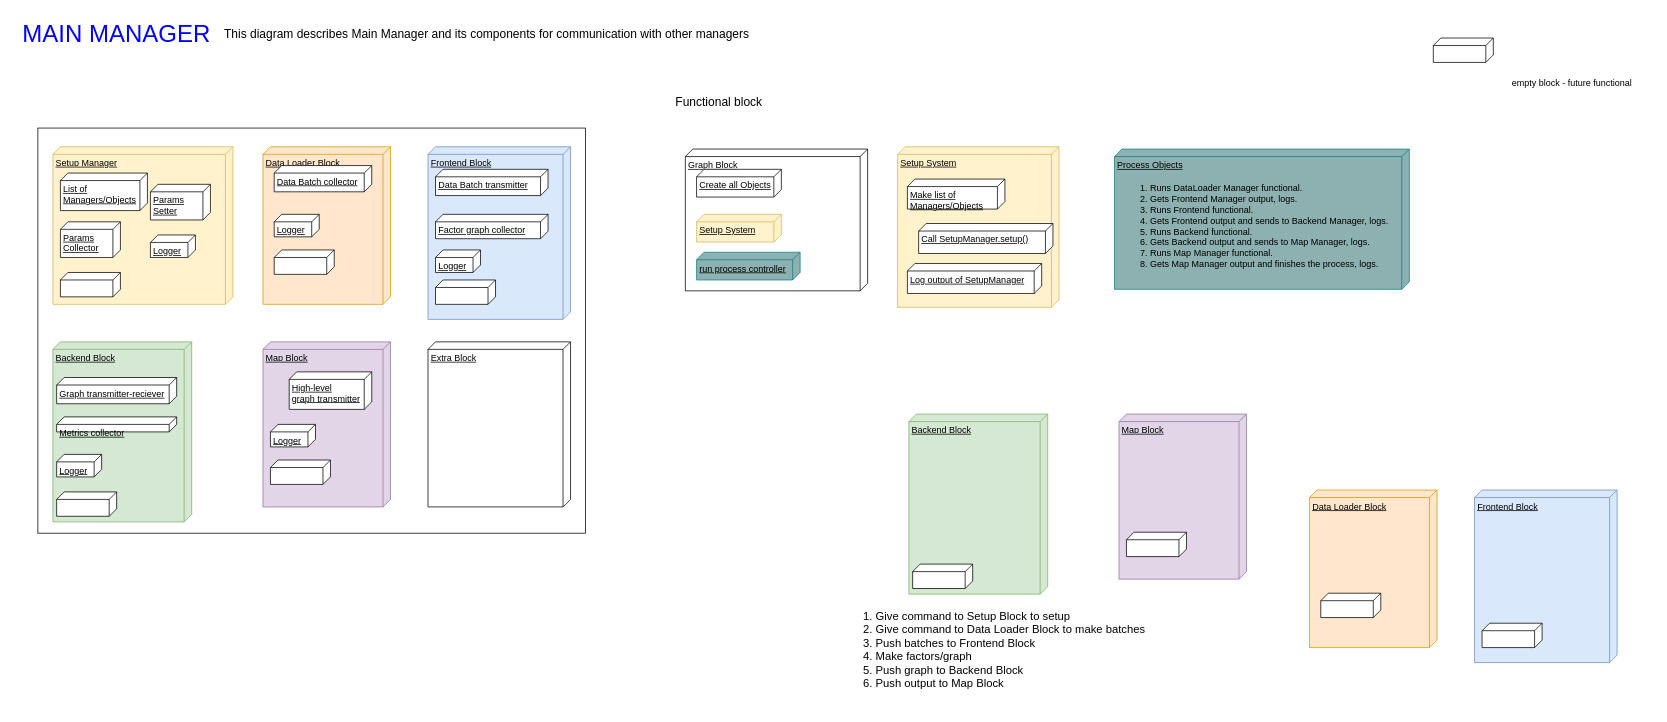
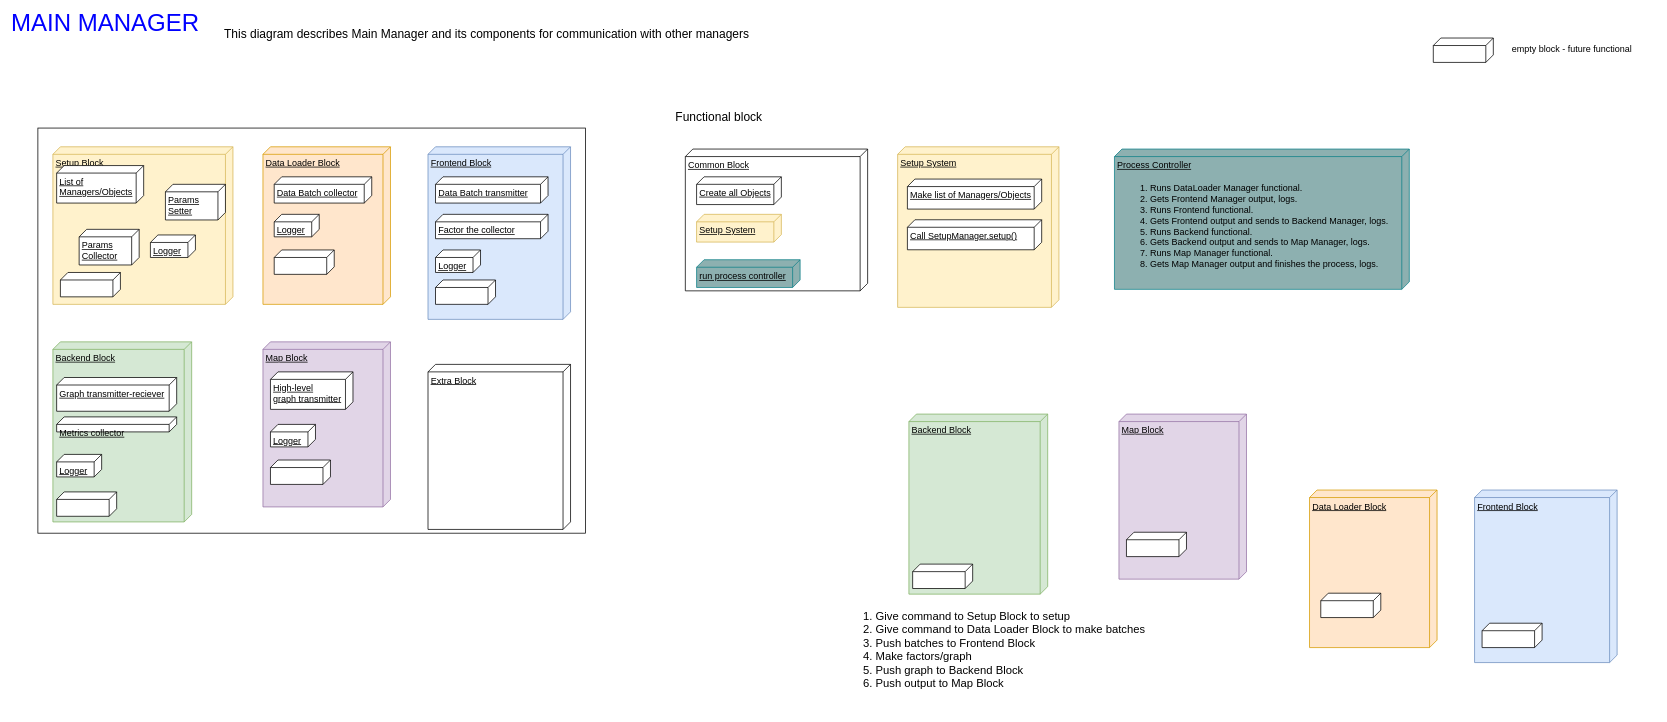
- <mxCell id="23" value="&lt;font color=&quot;#0000ff&quot; style=&quot;font-size: 32px;&quot;&gt;MAIN MANAGER&lt;/font&gt;" style="text;html=1;strokeColor=none;fillColor=none;align=center;verticalAlign=middle;whiteSpace=wrap;rounded=0;" parent="1" vertex="1"><mxGeometry x="20" width="270" height="50" as="geometry" y="20" /></mxCell>
+ <mxCell id="23" value="&lt;font color=&quot;#0000ff&quot; style=&quot;font-size: 32px;&quot;&gt;MAIN MANAGER&lt;/font&gt;" style="text;html=1;strokeColor=none;fillColor=none;align=center;verticalAlign=middle;whiteSpace=wrap;rounded=0;" parent="1" vertex="1"><mxGeometry x="5" y="5" width="270" height="50" as="geometry" /></mxCell>
- <mxCell id="31" value="empty block - future functional" style="text;html=1;strokeColor=none;fillColor=none;align=center;verticalAlign=middle;whiteSpace=wrap;rounded=0;" parent="1" vertex="1"><mxGeometry x="1990" y="95" width="210" height="30" as="geometry" /></mxCell>
+ <mxCell id="31" value="empty block - future functional" style="text;html=1;strokeColor=none;fillColor=none;align=center;verticalAlign=middle;whiteSpace=wrap;rounded=0;" parent="1" vertex="1"><mxGeometry x="1990" y="50" width="210" height="30" as="geometry" /></mxCell>
- <mxCell id="43" value="&lt;font style=&quot;font-size: 16px;&quot;&gt;Functional block&lt;/font&gt;" style="text;html=1;strokeColor=none;fillColor=none;align=center;verticalAlign=middle;whiteSpace=wrap;rounded=0;" parent="1" vertex="1"><mxGeometry x="893" y="120" width="130" height="30" as="geometry" /></mxCell>
+ <mxCell id="43" value="&lt;font style=&quot;font-size: 16px;&quot;&gt;Functional block&lt;/font&gt;" style="text;html=1;strokeColor=none;fillColor=none;align=center;verticalAlign=middle;whiteSpace=wrap;rounded=0;" parent="1" vertex="1"><mxGeometry x="893" y="140" width="130" height="30" as="geometry" /></mxCell>
- <mxCell id="3" value="Setup Manager" style="verticalAlign=top;align=left;spacingTop=8;spacingLeft=2;spacingRight=12;shape=cube;size=10;direction=south;fontStyle=4;html=1;whiteSpace=wrap;fillColor=#fff2cc;strokeColor=#d6b656;" parent="1" vertex="1"><mxGeometry x="70" y="195" width="240" height="210" as="geometry" /></mxCell>
+ <mxCell id="3" value="Setup Block" style="verticalAlign=top;align=left;spacingTop=8;spacingLeft=2;spacingRight=12;shape=cube;size=10;direction=south;fontStyle=4;html=1;whiteSpace=wrap;fillColor=#fff2cc;strokeColor=#d6b656;" parent="1" vertex="1"><mxGeometry x="70" y="195" width="240" height="210" as="geometry" /></mxCell>
- <mxCell id="37" value="Graph Block" style="verticalAlign=top;align=left;spacingTop=8;spacingLeft=2;spacingRight=12;shape=cube;size=10;direction=south;fontStyle=4;html=1;whiteSpace=wrap;" parent="1" vertex="1"><mxGeometry x="913" y="198" width="243" height="189" as="geometry" /></mxCell>
+ <mxCell id="37" value="Common Block" style="verticalAlign=top;align=left;spacingTop=8;spacingLeft=2;spacingRight=12;shape=cube;size=10;direction=south;fontStyle=4;html=1;whiteSpace=wrap;" parent="1" vertex="1"><mxGeometry x="913" y="198" width="243" height="189" as="geometry" /></mxCell>
- <mxCell id="50" value="Process Objects" style="verticalAlign=top;align=left;spacingTop=8;spacingLeft=2;spacingRight=12;shape=cube;size=10;direction=south;fontStyle=4;html=1;whiteSpace=wrap;fillColor=#8DB0B0;strokeColor=#0e8088;" vertex="1" parent="1"><mxGeometry x="1485" y="198" width="393" height="187" as="geometry" /></mxCell>
+ <mxCell id="50" value="Process Controller" style="verticalAlign=top;align=left;spacingTop=8;spacingLeft=2;spacingRight=12;shape=cube;size=10;direction=south;fontStyle=4;html=1;whiteSpace=wrap;fillColor=#8DB0B0;strokeColor=#0e8088;" vertex="1" parent="1"><mxGeometry x="1485" y="198" width="393" height="187" as="geometry" /></mxCell>
- <mxCell id="13" value="Data Batch collector" style="verticalAlign=top;align=left;spacingTop=8;spacingLeft=2;spacingRight=12;shape=cube;size=10;direction=south;fontStyle=4;html=1;whiteSpace=wrap;" parent="1" vertex="1"><mxGeometry x="365" y="220" width="130" height="35" as="geometry" /></mxCell>
+ <mxCell id="13" value="Data Batch collector" style="verticalAlign=top;align=left;spacingTop=8;spacingLeft=2;spacingRight=12;shape=cube;size=10;direction=south;fontStyle=4;html=1;whiteSpace=wrap;" parent="1" vertex="1"><mxGeometry x="365" y="235" width="130" height="35" as="geometry" /></mxCell>
- <mxCell id="15" value="Data Batch transmitter" style="verticalAlign=top;align=left;spacingTop=8;spacingLeft=2;spacingRight=12;shape=cube;size=10;direction=south;fontStyle=4;html=1;whiteSpace=wrap;" parent="1" vertex="1"><mxGeometry x="580" y="225" width="150" height="35" as="geometry" /></mxCell>
+ <mxCell id="15" value="Data Batch transmitter" style="verticalAlign=top;align=left;spacingTop=8;spacingLeft=2;spacingRight=12;shape=cube;size=10;direction=south;fontStyle=4;html=1;whiteSpace=wrap;" parent="1" vertex="1"><mxGeometry x="580" y="235" width="150" height="35" as="geometry" /></mxCell>
- <mxCell id="47" value="Create all Objects" style="verticalAlign=top;align=left;spacingTop=8;spacingLeft=2;spacingRight=12;shape=cube;size=10;direction=south;fontStyle=4;html=1;whiteSpace=wrap;" vertex="1" parent="1"><mxGeometry x="928" y="225" width="113" height="37" as="geometry" /></mxCell>
+ <mxCell id="47" value="Create all Objects" style="verticalAlign=top;align=left;spacingTop=8;spacingLeft=2;spacingRight=12;shape=cube;size=10;direction=south;fontStyle=4;html=1;whiteSpace=wrap;" vertex="1" parent="1"><mxGeometry x="928" y="235" width="113" height="37" as="geometry" /></mxCell>
- <mxCell id="9" value="List of Managers/Objects" style="verticalAlign=top;align=left;spacingTop=8;spacingLeft=2;spacingRight=12;shape=cube;size=10;direction=south;fontStyle=4;html=1;whiteSpace=wrap;" parent="1" vertex="1"><mxGeometry x="80" y="230" width="116" height="50" as="geometry" /></mxCell>
+ <mxCell id="9" value="List of Managers/Objects" style="verticalAlign=top;align=left;spacingTop=8;spacingLeft=2;spacingRight=12;shape=cube;size=10;direction=south;fontStyle=4;html=1;whiteSpace=wrap;" parent="1" vertex="1"><mxGeometry x="75" y="220" width="116" height="50" as="geometry" /></mxCell>
- <mxCell id="40" value="Make list of Managers/Objects" style="verticalAlign=top;align=left;spacingTop=8;spacingLeft=2;spacingRight=12;shape=cube;size=10;direction=south;fontStyle=4;html=1;whiteSpace=wrap;" parent="1" vertex="1"><mxGeometry x="1209" y="238" width="130" height="40" as="geometry" /></mxCell>
+ <mxCell id="40" value="Make list of Managers/Objects" style="verticalAlign=top;align=left;spacingTop=8;spacingLeft=2;spacingRight=12;shape=cube;size=10;direction=south;fontStyle=4;html=1;whiteSpace=wrap;" parent="1" vertex="1"><mxGeometry x="1209" y="238" width="179" height="40" as="geometry" /></mxCell>
- <mxCell id="11" value="Params&lt;br&gt;Setter" style="verticalAlign=top;align=left;spacingTop=8;spacingLeft=2;spacingRight=12;shape=cube;size=10;direction=south;fontStyle=4;html=1;whiteSpace=wrap;" parent="1" vertex="1"><mxGeometry x="200" y="245" width="80" height="47.5" as="geometry" /></mxCell>
+ <mxCell id="11" value="Params&lt;br&gt;Setter" style="verticalAlign=top;align=left;spacingTop=8;spacingLeft=2;spacingRight=12;shape=cube;size=10;direction=south;fontStyle=4;html=1;whiteSpace=wrap;" parent="1" vertex="1"><mxGeometry x="220" y="245" width="80" height="47.5" as="geometry" /></mxCell>
- <mxCell id="16" value="Factor graph collector" style="verticalAlign=top;align=left;spacingTop=8;spacingLeft=2;spacingRight=12;shape=cube;size=10;direction=south;fontStyle=4;html=1;whiteSpace=wrap;" parent="1" vertex="1"><mxGeometry x="580" y="285" width="150" height="32.5" as="geometry" /></mxCell>
+ <mxCell id="16" value="Factor the collector" style="verticalAlign=top;align=left;spacingTop=8;spacingLeft=2;spacingRight=12;shape=cube;size=10;direction=south;fontStyle=4;html=1;whiteSpace=wrap;" parent="1" vertex="1"><mxGeometry x="580" y="285" width="150" height="32.5" as="geometry" /></mxCell>
- <mxCell id="45" value="Call SetupManager.setup()" style="verticalAlign=top;align=left;spacingTop=8;spacingLeft=2;spacingRight=12;shape=cube;size=10;direction=south;fontStyle=4;html=1;whiteSpace=wrap;" vertex="1" parent="1"><mxGeometry x="1224" y="297.25" width="179" height="40" as="geometry" /></mxCell>
+ <mxCell id="45" value="Call SetupManager.setup()" style="verticalAlign=top;align=left;spacingTop=8;spacingLeft=2;spacingRight=12;shape=cube;size=10;direction=south;fontStyle=4;html=1;whiteSpace=wrap;" vertex="1" parent="1"><mxGeometry x="1209" y="292.25" width="179" height="40" as="geometry" /></mxCell>
- <mxCell id="10" value="Params Collector" style="verticalAlign=top;align=left;spacingTop=8;spacingLeft=2;spacingRight=12;shape=cube;size=10;direction=south;fontStyle=4;html=1;whiteSpace=wrap;" parent="1" vertex="1"><mxGeometry x="80" y="295" width="80" height="47.5" as="geometry" /></mxCell>
+ <mxCell id="10" value="Params Collector" style="verticalAlign=top;align=left;spacingTop=8;spacingLeft=2;spacingRight=12;shape=cube;size=10;direction=south;fontStyle=4;html=1;whiteSpace=wrap;" parent="1" vertex="1"><mxGeometry x="105" y="305" width="80" height="47.5" as="geometry" /></mxCell>
- <mxCell id="49" value="run process controller" style="verticalAlign=top;align=left;spacingTop=8;spacingLeft=2;spacingRight=12;shape=cube;size=10;direction=south;fontStyle=4;html=1;whiteSpace=wrap;fillColor=#8DB0B0;strokeColor=#0e8088;" vertex="1" parent="1"><mxGeometry x="928" y="335.5" width="138" height="37" as="geometry" /></mxCell>
+ <mxCell id="49" value="run process controller" style="verticalAlign=top;align=left;spacingTop=8;spacingLeft=2;spacingRight=12;shape=cube;size=10;direction=south;fontStyle=4;html=1;whiteSpace=wrap;fillColor=#8DB0B0;strokeColor=#0e8088;" vertex="1" parent="1"><mxGeometry x="928" y="345.5" width="138" height="37" as="geometry" /></mxCell>
- <mxCell id="46" value="Log output of SetupManager" style="verticalAlign=top;align=left;spacingTop=8;spacingLeft=2;spacingRight=12;shape=cube;size=10;direction=south;fontStyle=4;html=1;whiteSpace=wrap;" vertex="1" parent="1"><mxGeometry x="1209" y="350.5" width="179" height="40" as="geometry" /></mxCell>
- <mxCell id="18" value="Graph transmitter-reciever" style="verticalAlign=top;align=left;spacingTop=8;spacingLeft=2;spacingRight=12;shape=cube;size=10;direction=south;fontStyle=4;html=1;whiteSpace=wrap;" parent="1" vertex="1"><mxGeometry x="75" y="502.5" width="160" height="35" as="geometry" /></mxCell>
+ <mxCell id="18" value="Graph transmitter-reciever" style="verticalAlign=top;align=left;spacingTop=8;spacingLeft=2;spacingRight=12;shape=cube;size=10;direction=south;fontStyle=4;html=1;whiteSpace=wrap;" parent="1" vertex="1"><mxGeometry x="75" y="502.5" width="160" height="45" as="geometry" /></mxCell>
- <mxCell id="21" value="High-level &lt;br&gt;graph transmitter" style="verticalAlign=top;align=left;spacingTop=8;spacingLeft=2;spacingRight=12;shape=cube;size=10;direction=south;fontStyle=4;html=1;whiteSpace=wrap;" parent="1" vertex="1"><mxGeometry x="385" y="495" width="110" height="50" as="geometry" /></mxCell>
+ <mxCell id="21" value="High-level &lt;br&gt;graph transmitter" style="verticalAlign=top;align=left;spacingTop=8;spacingLeft=2;spacingRight=12;shape=cube;size=10;direction=south;fontStyle=4;html=1;whiteSpace=wrap;" parent="1" vertex="1"><mxGeometry x="360" y="495" width="110" height="50" as="geometry" /></mxCell>
- <mxCell id="8" value="Extra Block" style="verticalAlign=top;align=left;spacingTop=8;spacingLeft=2;spacingRight=12;shape=cube;size=10;direction=south;fontStyle=4;html=1;whiteSpace=wrap;" parent="1" vertex="1"><mxGeometry x="570" y="455" width="190" height="220" as="geometry" /></mxCell>
+ <mxCell id="8" value="Extra Block" style="verticalAlign=top;align=left;spacingTop=8;spacingLeft=2;spacingRight=12;shape=cube;size=10;direction=south;fontStyle=4;html=1;whiteSpace=wrap;" parent="1" vertex="1"><mxGeometry x="570" y="485" width="190" height="220" as="geometry" /></mxCell>
